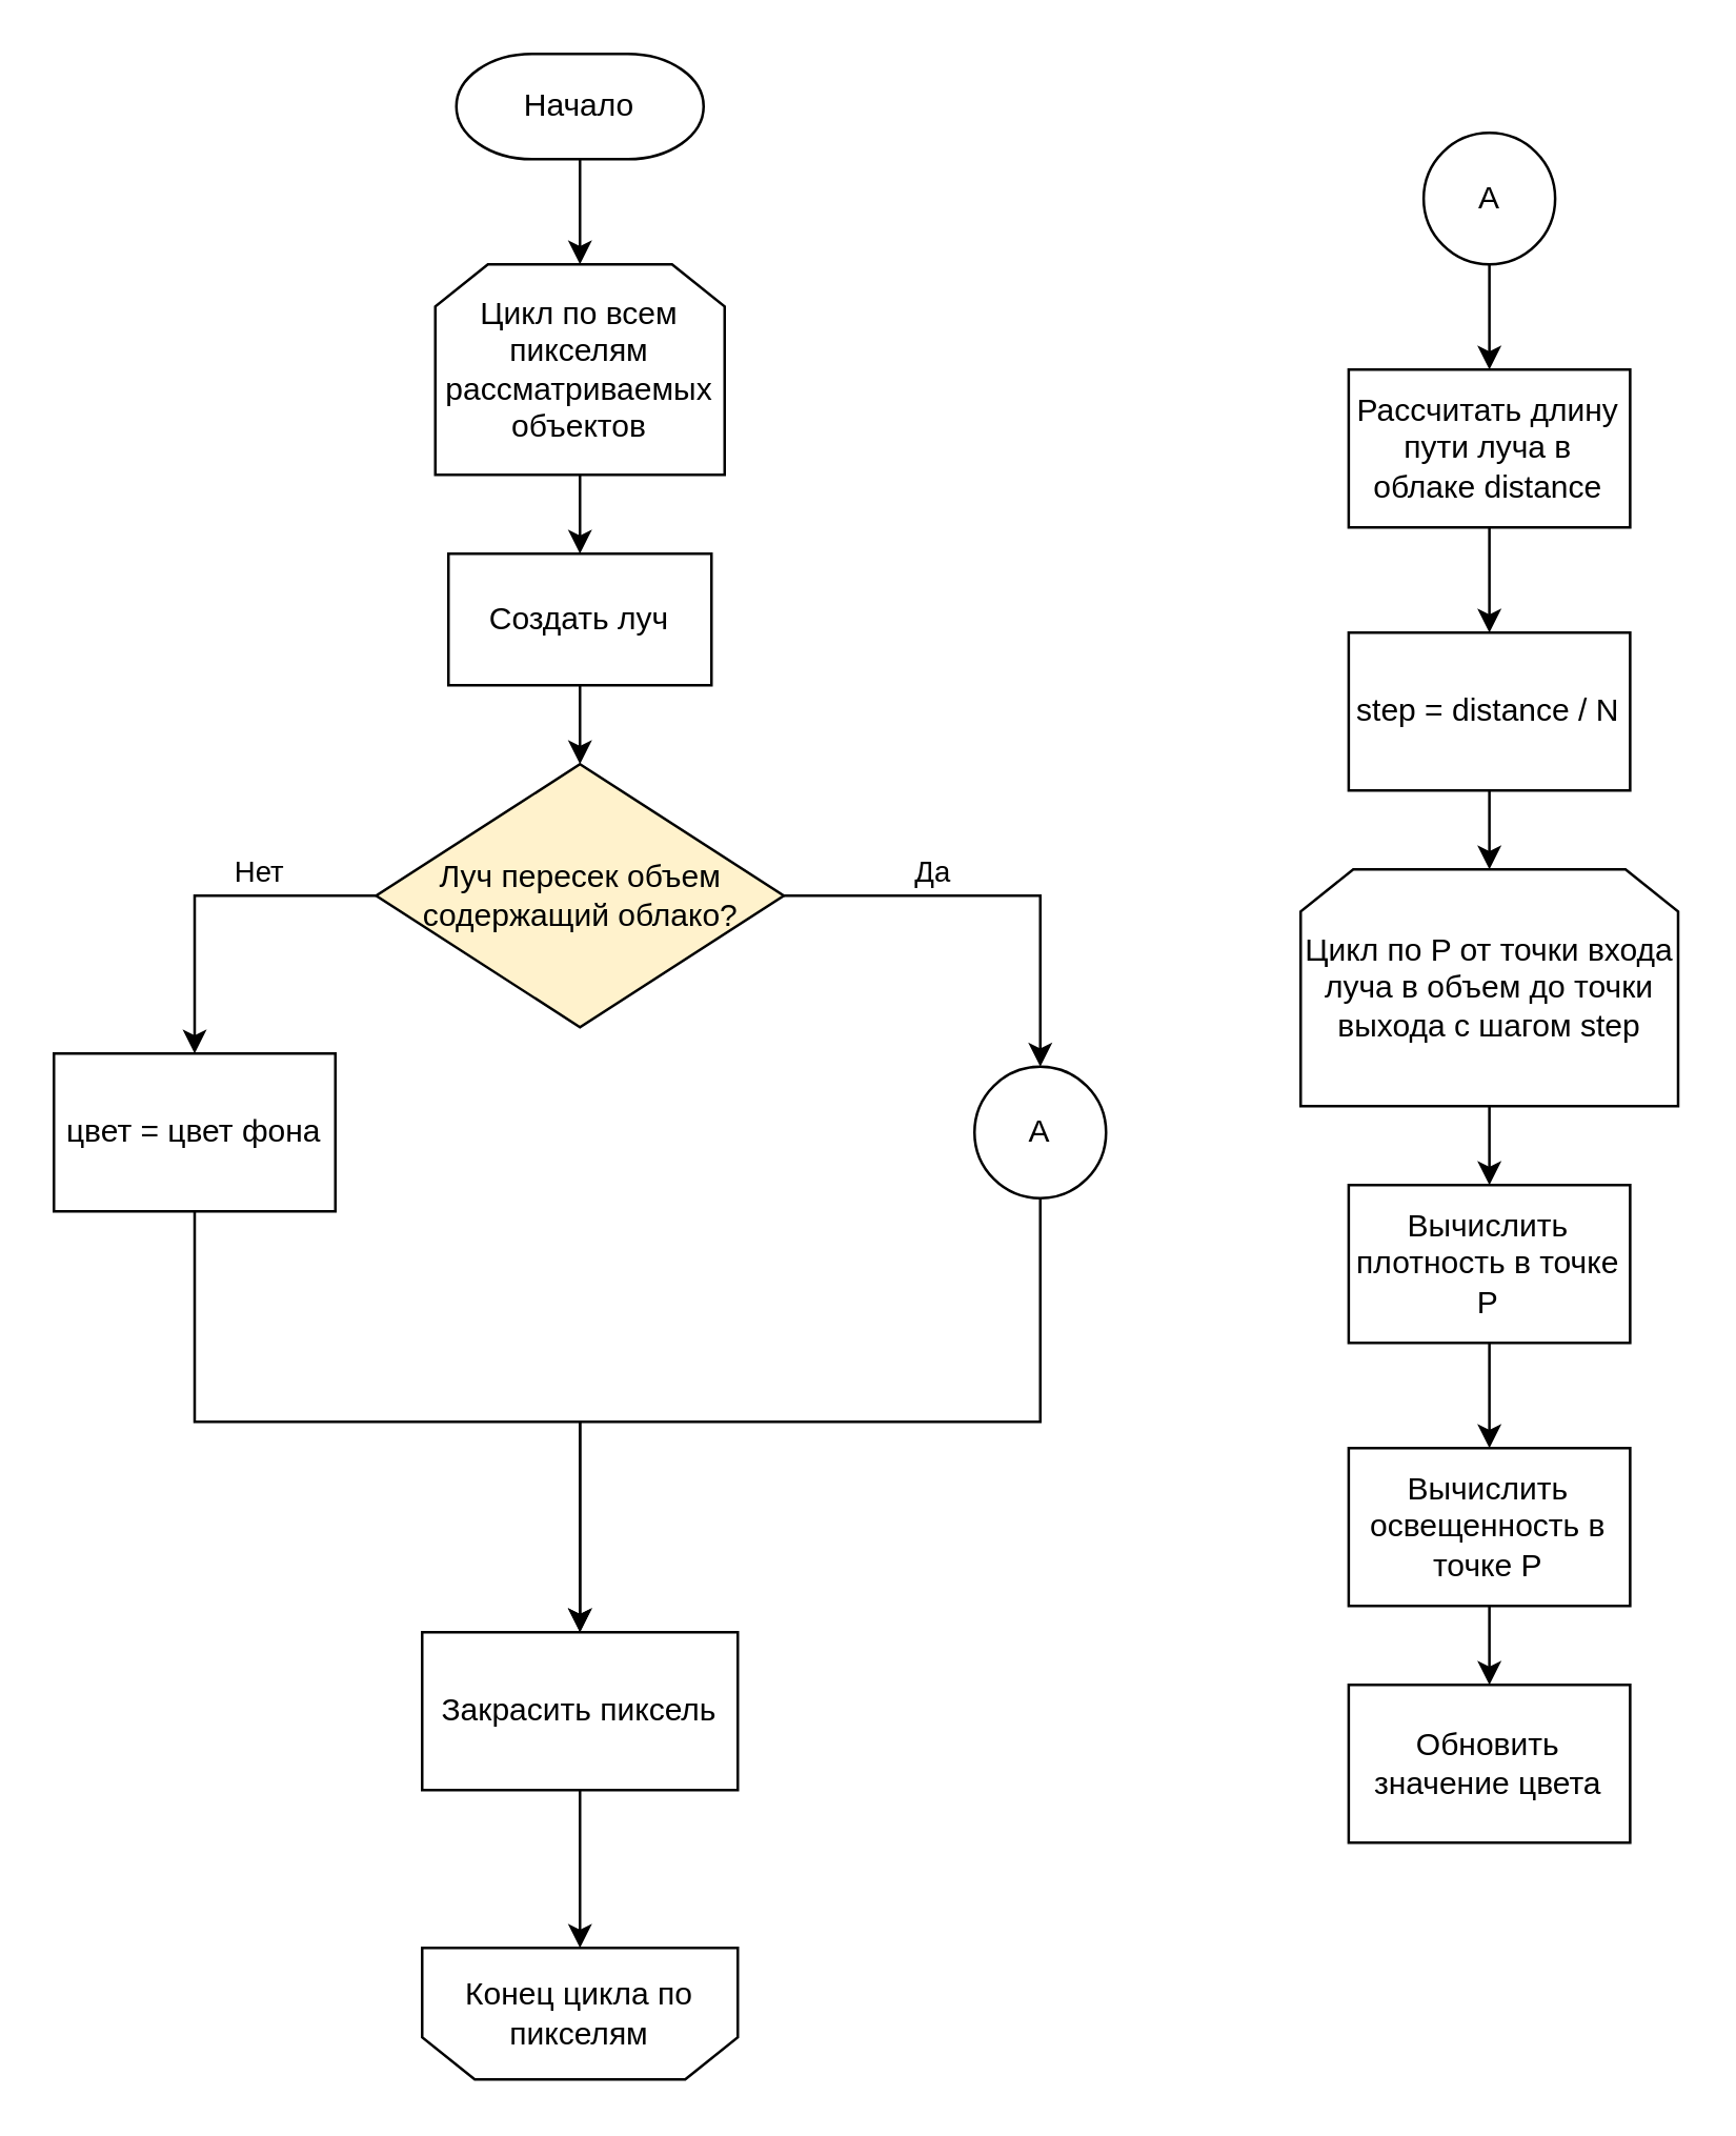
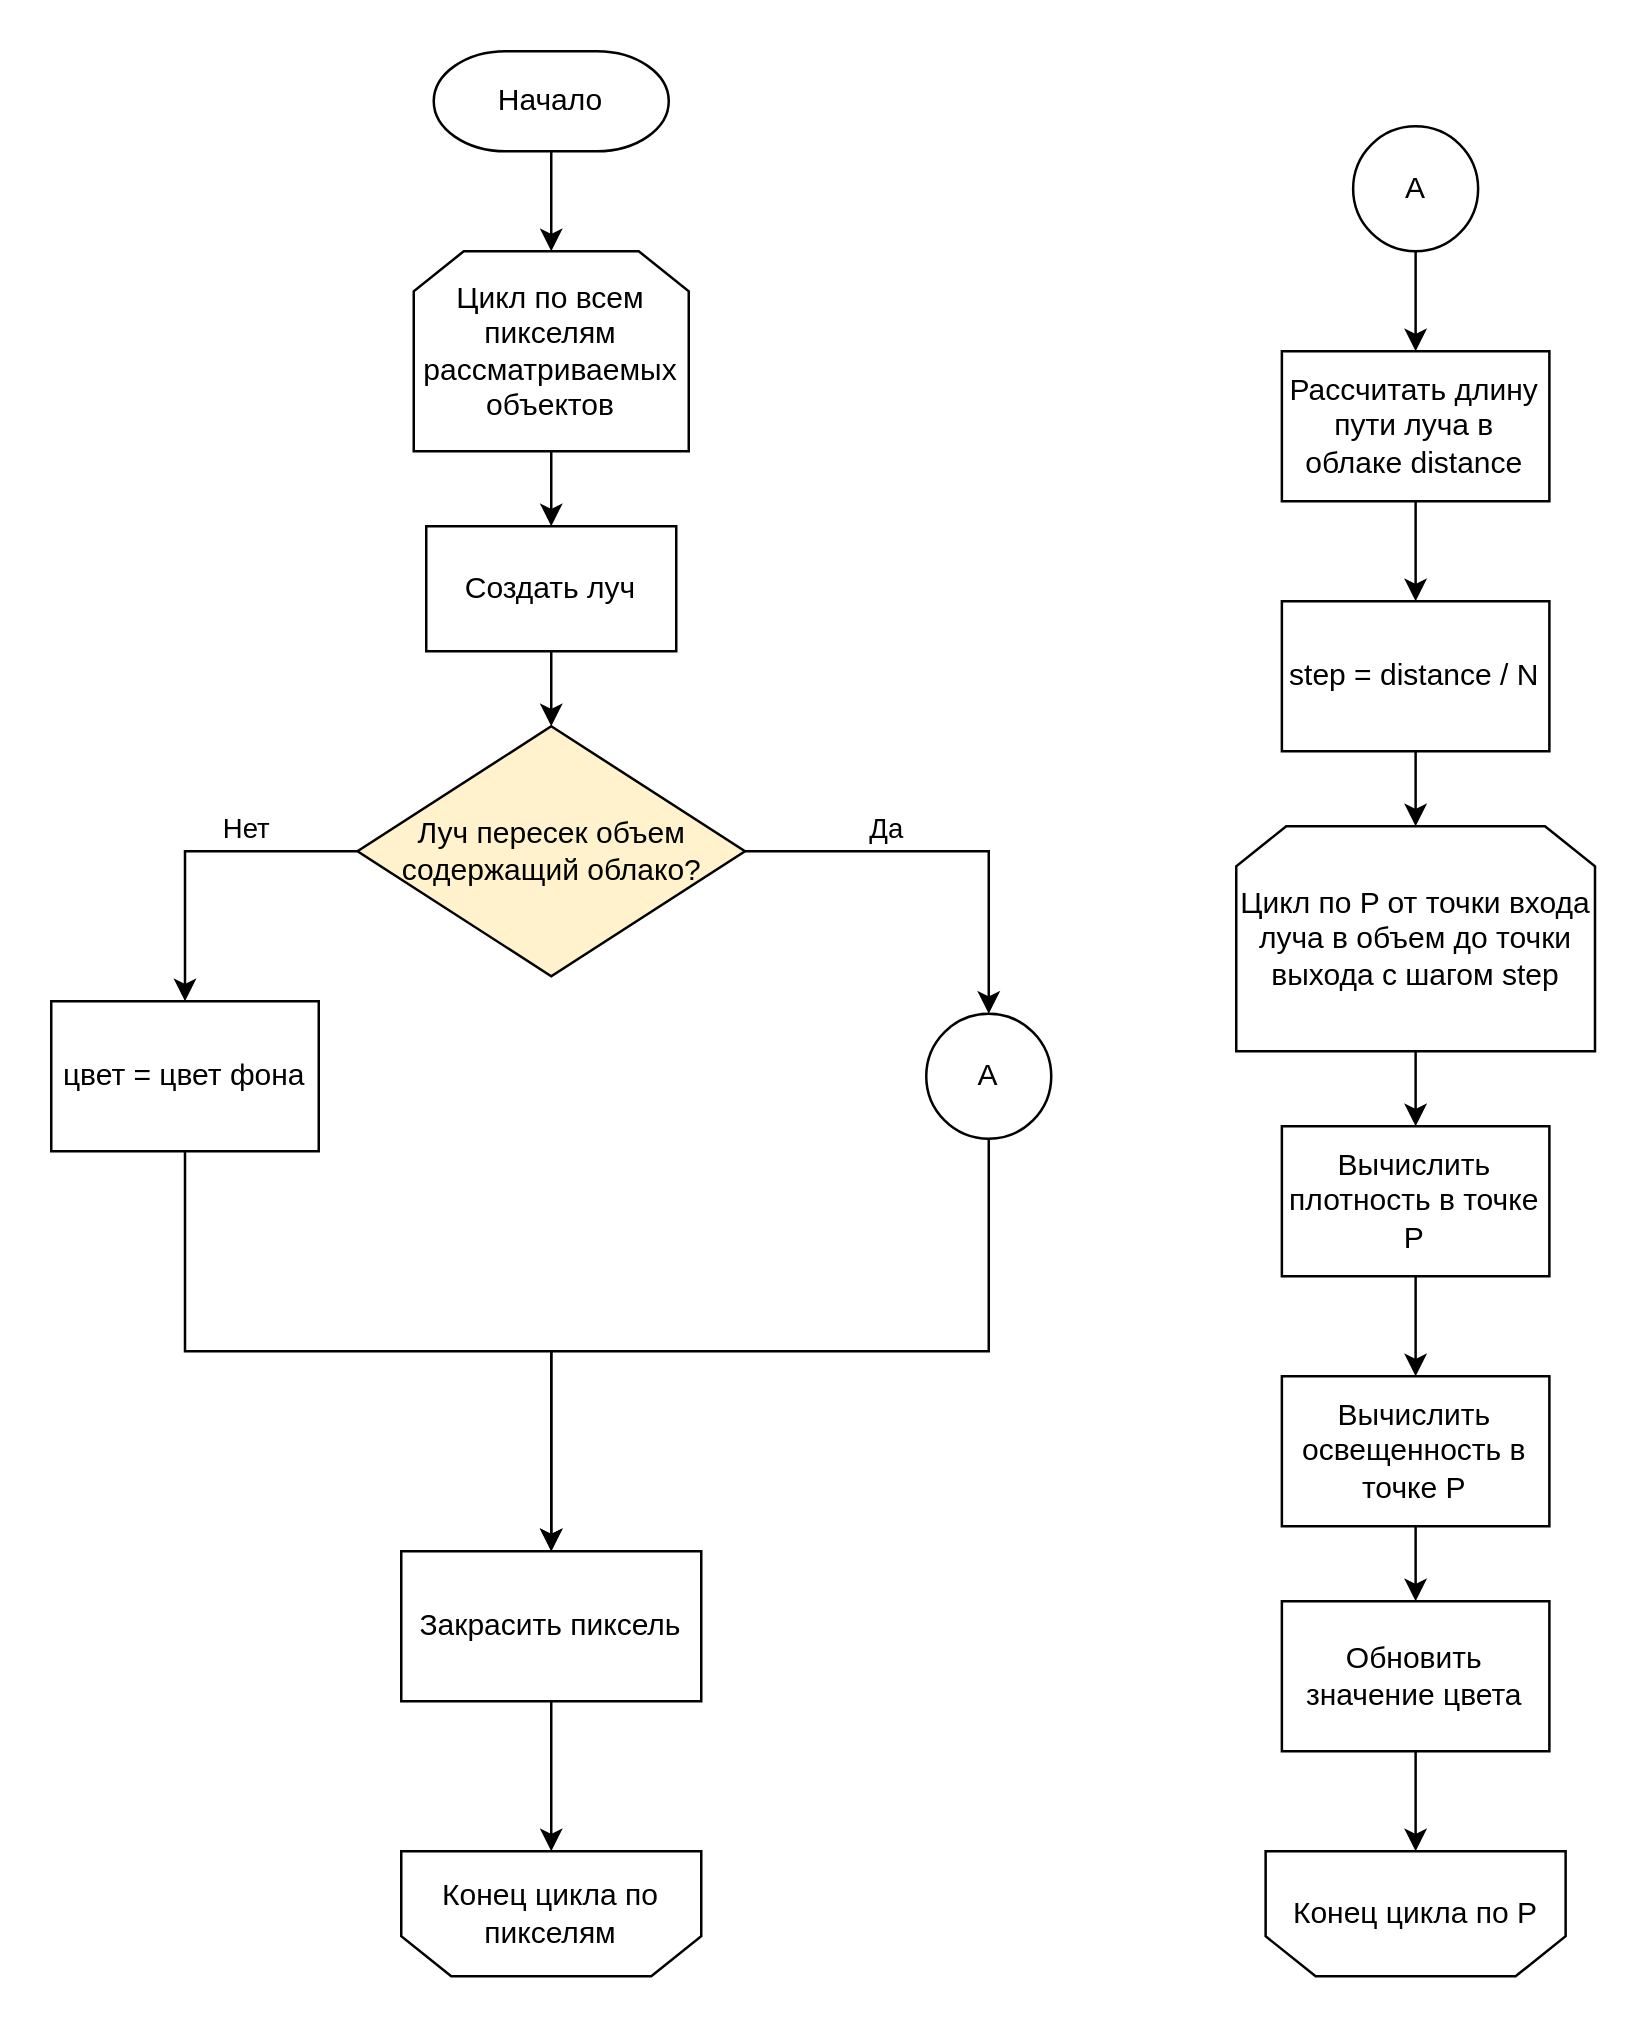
+ <mxCell id="25" style="edgeStyle=orthogonalEdgeStyle;rounded=0;orthogonalLoop=1;jettySize=auto;html=1;exitX=0.5;exitY=1;exitDx=0;exitDy=0;entryX=0.5;entryY=0;entryDx=0;entryDy=0;" edge="1" parent="1" source="26" target="27"><mxGeometry relative="1" as="geometry"><mxPoint x="565.75" y="740" as="targetPoint" /></mxGeometry></mxCell>
+ <mxCell id="27" value="Конец цикла по P" style="shape=loopLimit;whiteSpace=wrap;html=1;flipV=1;" vertex="1" parent="1"><mxGeometry x="505.75" y="740" width="120" height="50" as="geometry" /></mxCell>
